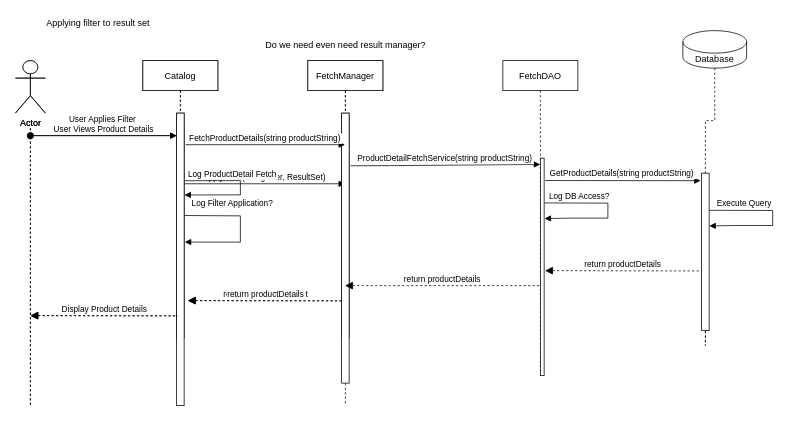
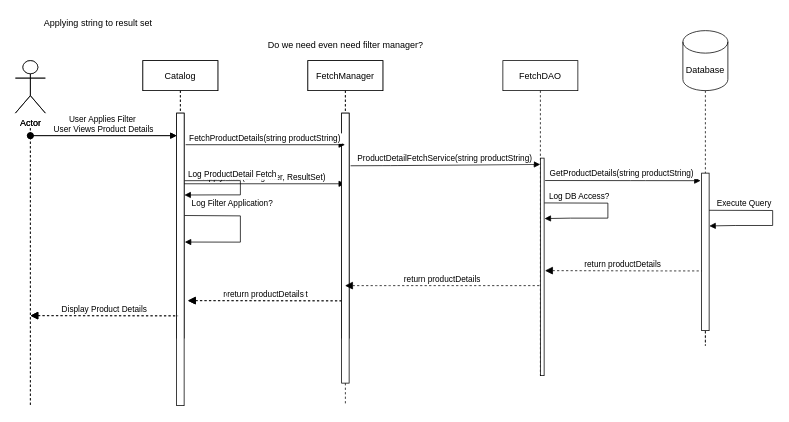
- <mxCell id="13" value="Applying filter to result set" style="text;html=1;align=center;verticalAlign=middle;resizable=0;points=[];autosize=1;" parent="1" vertex="1"><mxGeometry x="55" y="20" width="150" height="20" as="geometry" /></mxCell>
+ <mxCell id="13" value="Applying string to result set" style="text;html=1;align=center;verticalAlign=middle;resizable=0;points=[];autosize=1;" parent="1" vertex="1"><mxGeometry x="55" y="20" width="150" height="20" as="geometry" /></mxCell>
- <mxCell id="14" value="Do we need even need result manager?" style="text;html=1;align=center;verticalAlign=middle;resizable=0;points=[];autosize=1;" parent="1" vertex="1"><mxGeometry x="350" y="50" width="220" height="20" as="geometry" /></mxCell>
+ <mxCell id="14" value="Do we need even need filter manager?" style="text;html=1;align=center;verticalAlign=middle;resizable=0;points=[];autosize=1;" parent="1" vertex="1"><mxGeometry x="350" y="50" width="220" height="20" as="geometry" /></mxCell>
- <mxCell id="27" value="Database" style="shape=cylinder3;whiteSpace=wrap;html=1;boundedLbl=1;backgroundOutline=1;size=15;" vertex="1" parent="1"><mxGeometry x="910" y="40" width="85" height="50" as="geometry" /></mxCell>
+ <mxCell id="27" value="Database" style="shape=cylinder3;whiteSpace=wrap;html=1;boundedLbl=1;backgroundOutline=1;size=15;" vertex="1" parent="1"><mxGeometry x="910" y="40" width="60" height="80" as="geometry" /></mxCell>
